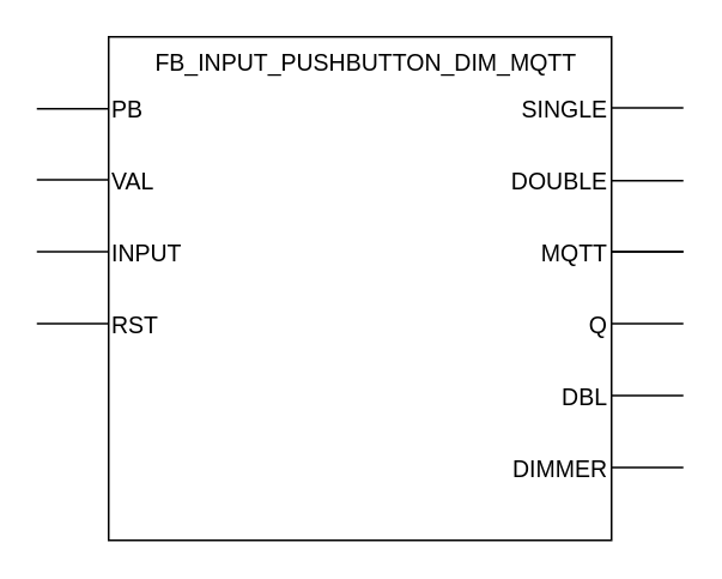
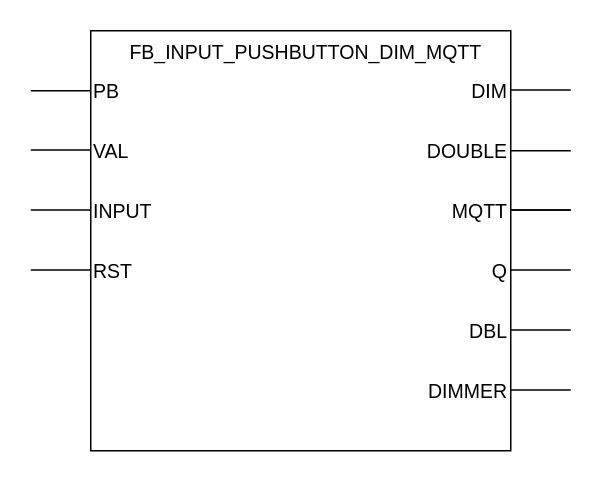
- <mxCell id="9" value="SINGLE" style="text;html=1;strokeColor=none;fillColor=none;align=right;verticalAlign=middle;whiteSpace=wrap;rounded=0;fontSize=13;" parent="1" vertex="1"><mxGeometry x="260" y="50" width="80" height="20" as="geometry" /></mxCell>
+ <mxCell id="9" value="DIM" style="text;html=1;strokeColor=none;fillColor=none;align=right;verticalAlign=middle;whiteSpace=wrap;rounded=0;fontSize=13;" parent="1" vertex="1"><mxGeometry x="260" y="50" width="80" height="20" as="geometry" /></mxCell>
